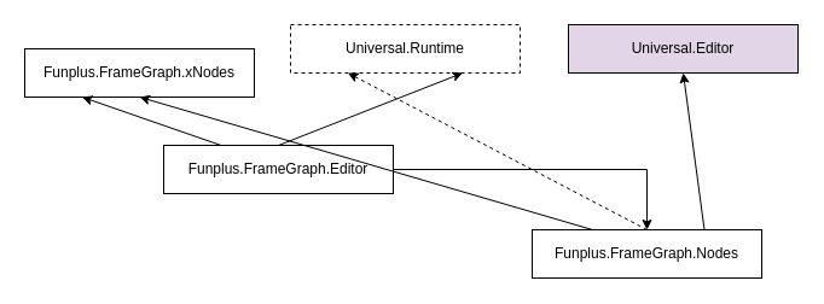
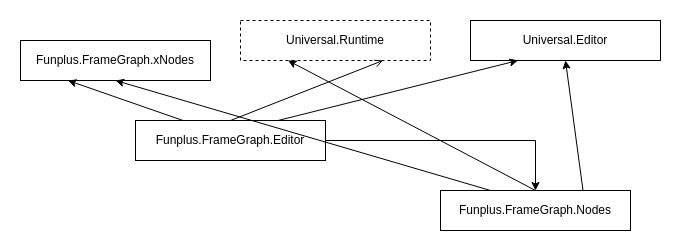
- <mxCell id="5" value="&lt;span&gt;Universal.Editor&lt;br&gt;&lt;/span&gt;" style="rounded=0;whiteSpace=wrap;html=1;fillColor=#e1d5e7;" vertex="1" parent="1"><mxGeometry x="470" y="20" width="190" height="40" as="geometry" /></mxCell>
+ <mxCell id="5" value="&lt;span&gt;Universal.Editor&lt;br&gt;&lt;/span&gt;" style="rounded=0;whiteSpace=wrap;html=1;" vertex="1" parent="1"><mxGeometry x="470" y="20" width="190" height="40" as="geometry" /></mxCell>
- <mxCell id="7" value="" style="endArrow=classic;html=1;entryX=0.75;entryY=1;entryDx=0;entryDy=0;exitX=0.5;exitY=0;exitDx=0;exitDy=0;" edge="1" parent="1" source="4" target="6"><mxGeometry width="50" height="50" relative="1" as="geometry"><mxPoint x="387.5" y="190" as="sourcePoint" /><mxPoint x="180" y="50" as="targetPoint" /></mxGeometry></mxCell>
+ <mxCell id="7" value="" style="endArrow=open;html=1;entryX=0.75;entryY=1;entryDx=0;entryDy=0;exitX=0.5;exitY=0;exitDx=0;exitDy=0;" edge="1" parent="1" source="4" target="6"><mxGeometry width="50" height="50" relative="1" as="geometry"><mxPoint x="387.5" y="190" as="sourcePoint" /><mxPoint x="180" y="50" as="targetPoint" /></mxGeometry></mxCell>
+ <mxCell id="8" value="" style="endArrow=classic;html=1;exitX=0.75;exitY=0;exitDx=0;exitDy=0;entryX=0.25;entryY=1;entryDx=0;entryDy=0;" edge="1" parent="1" source="4" target="5"><mxGeometry width="50" height="50" relative="1" as="geometry"><mxPoint x="435" y="190" as="sourcePoint" /><mxPoint x="332.5" y="-10" as="targetPoint" /></mxGeometry></mxCell>
- <mxCell id="12" value="" style="endArrow=classic;html=1;entryX=0.25;entryY=1;entryDx=0;entryDy=0;exitX=0.5;exitY=0;exitDx=0;exitDy=0;dashed=1;" edge="1" parent="1" source="2" target="6"><mxGeometry width="50" height="50" relative="1" as="geometry"><mxPoint x="520" y="210" as="sourcePoint" /><mxPoint x="125" y="70" as="targetPoint" /></mxGeometry></mxCell>
+ <mxCell id="12" value="" style="endArrow=classic;html=1;entryX=0.25;entryY=1;entryDx=0;entryDy=0;exitX=0.5;exitY=0;exitDx=0;exitDy=0;" edge="1" parent="1" source="2" target="6"><mxGeometry width="50" height="50" relative="1" as="geometry"><mxPoint x="520" y="210" as="sourcePoint" /><mxPoint x="125" y="70" as="targetPoint" /></mxGeometry></mxCell>
